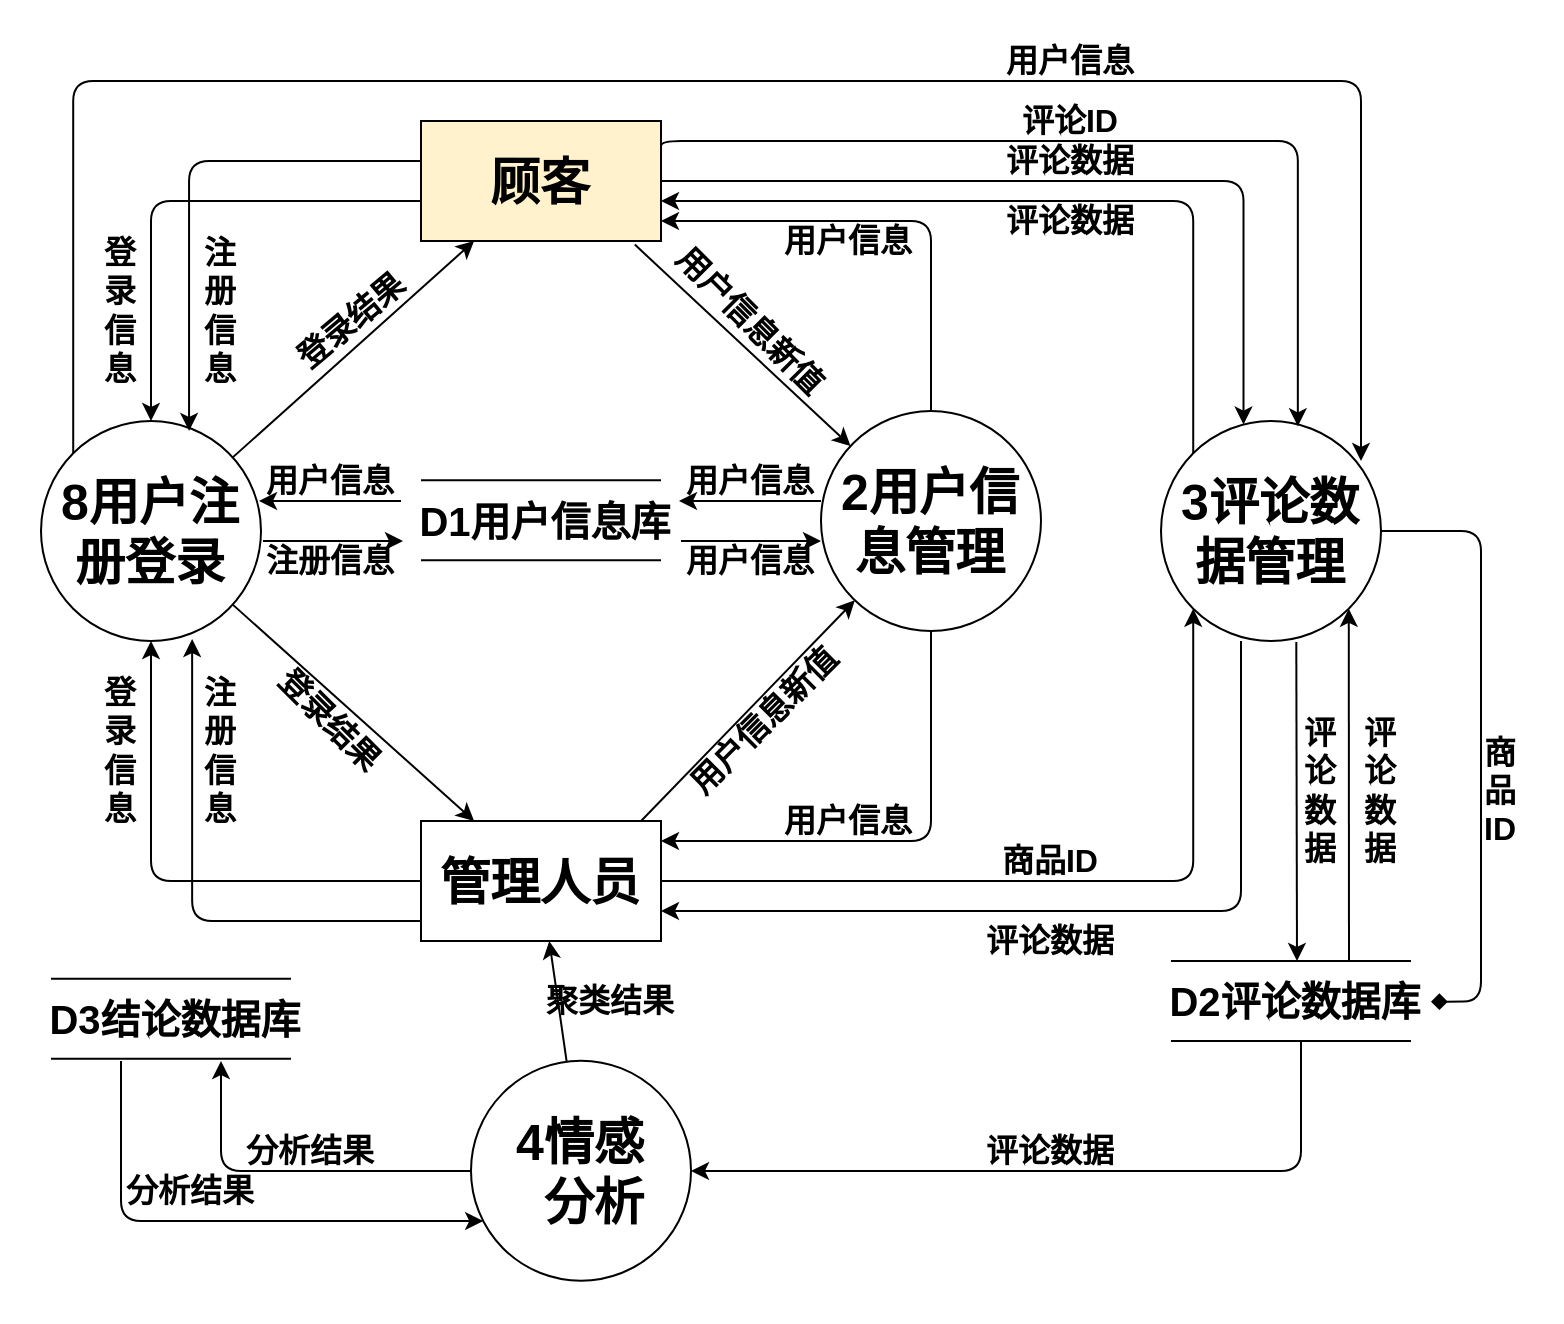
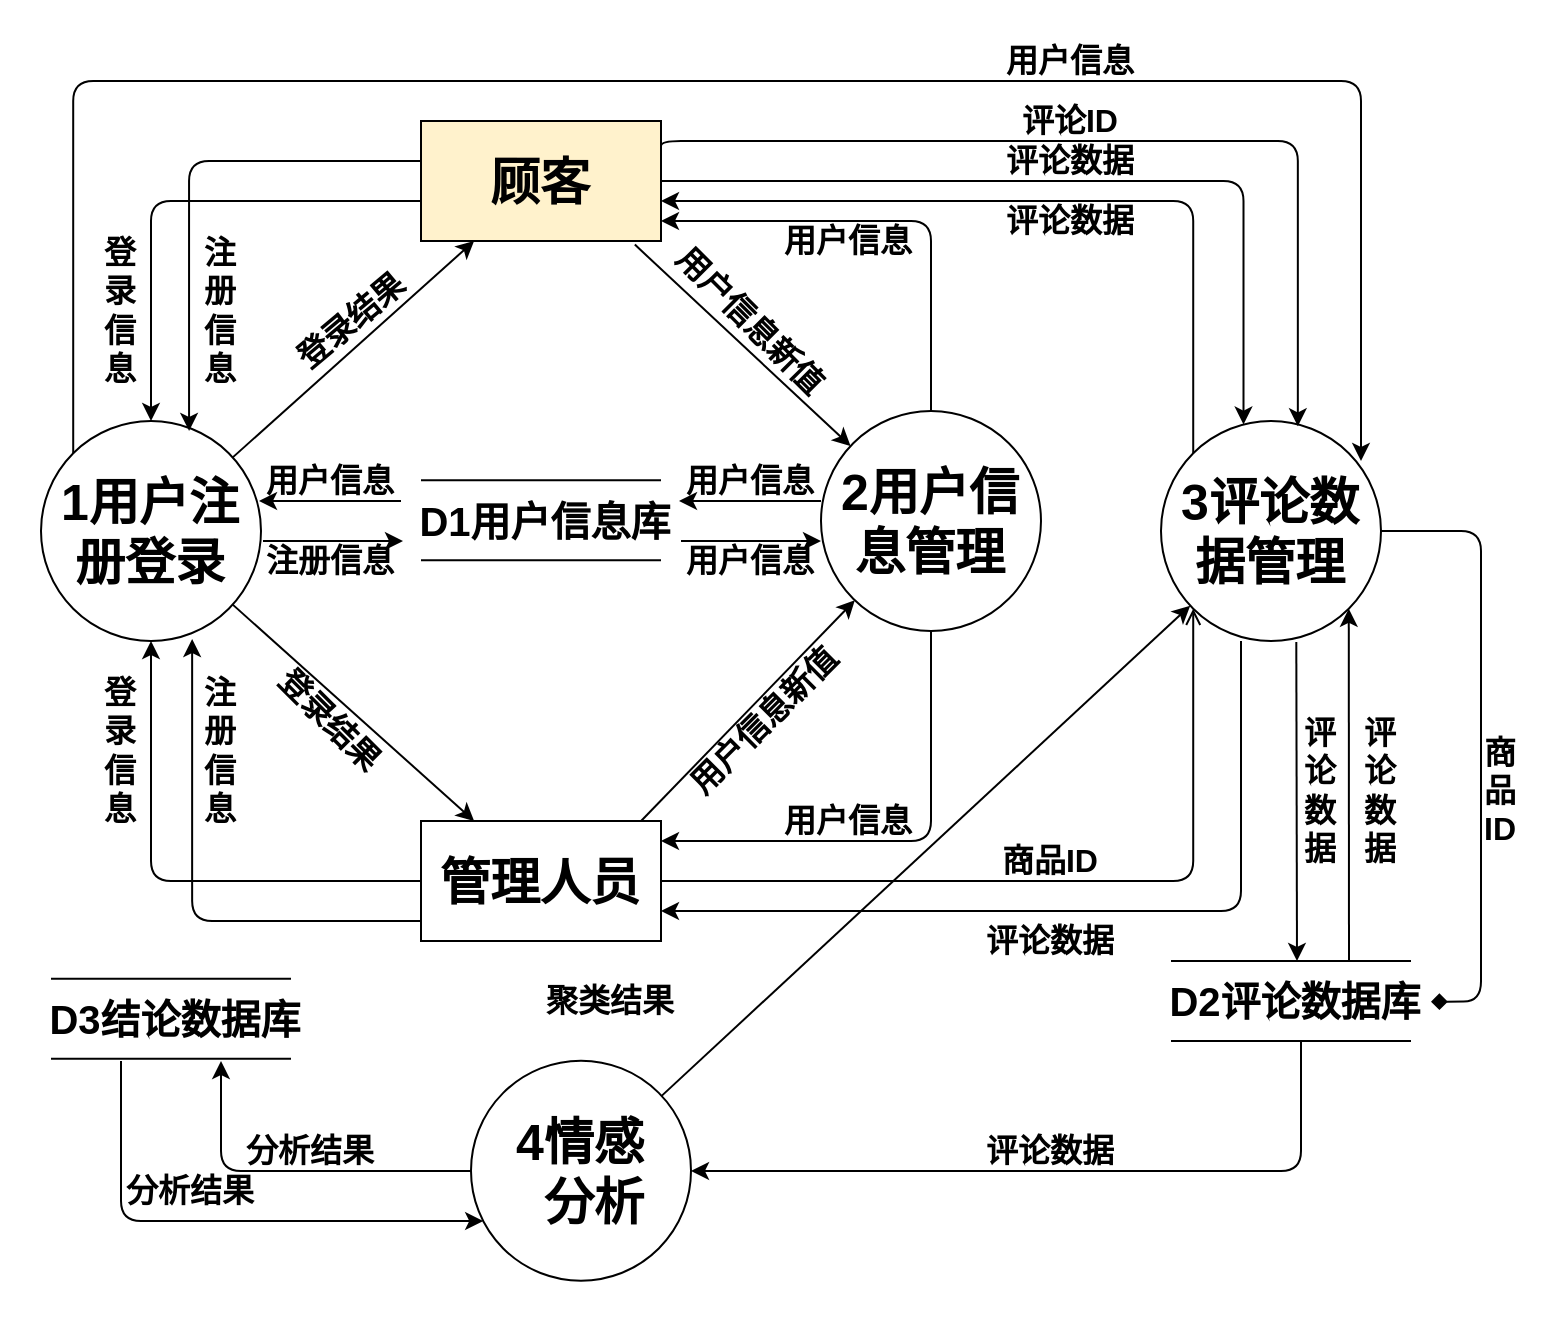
- <mxCell id="4" value="&lt;font style=&quot;font-size: 25px&quot;&gt;&lt;b&gt;8用户注册登录&lt;/b&gt;&lt;/font&gt;" style="ellipse;whiteSpace=wrap;html=1;aspect=fixed;" parent="1" vertex="1"><mxGeometry x="20" y="210" width="110" height="110" as="geometry" /></mxCell>
+ <mxCell id="4" value="&lt;font style=&quot;font-size: 25px&quot;&gt;&lt;b&gt;1用户注册登录&lt;/b&gt;&lt;/font&gt;" style="ellipse;whiteSpace=wrap;html=1;aspect=fixed;" parent="1" vertex="1"><mxGeometry x="20" y="210" width="110" height="110" as="geometry" /></mxCell>
- <mxCell id="63" value="" style="edgeStyle=elbowEdgeStyle;elbow=vertical;endArrow=classic;html=1;entryX=0;entryY=1;entryDx=0;entryDy=0;" edge="1" parent="1" source="2" target="37"><mxGeometry width="50" height="50" relative="1" as="geometry"><mxPoint x="320" y="340" as="sourcePoint" /><mxPoint x="370" y="290" as="targetPoint" /><Array as="points"><mxPoint x="596" y="440" /></Array></mxGeometry></mxCell>
+ <mxCell id="63" value="" style="edgeStyle=elbowEdgeStyle;elbow=vertical;endArrow=open;html=1;entryX=0;entryY=1;entryDx=0;entryDy=0;" edge="1" parent="1" source="2" target="37"><mxGeometry width="50" height="50" relative="1" as="geometry"><mxPoint x="320" y="340" as="sourcePoint" /><mxPoint x="370" y="290" as="targetPoint" /><Array as="points"><mxPoint x="596" y="440" /></Array></mxGeometry></mxCell>
- <mxCell id="59" value="" style="endArrow=classic;html=1;" parent="1" source="47" target="2" edge="1"><mxGeometry width="50" height="50" relative="1" as="geometry"><mxPoint x="280" y="520" as="sourcePoint" /><mxPoint x="330" y="470" as="targetPoint" /></mxGeometry></mxCell>
+ <mxCell id="59" value="" style="endArrow=classic;html=1;" parent="1" source="47" target="37" edge="1"><mxGeometry width="50" height="50" relative="1" as="geometry"><mxPoint x="280" y="520" as="sourcePoint" /><mxPoint x="330" y="470" as="targetPoint" /></mxGeometry></mxCell>
